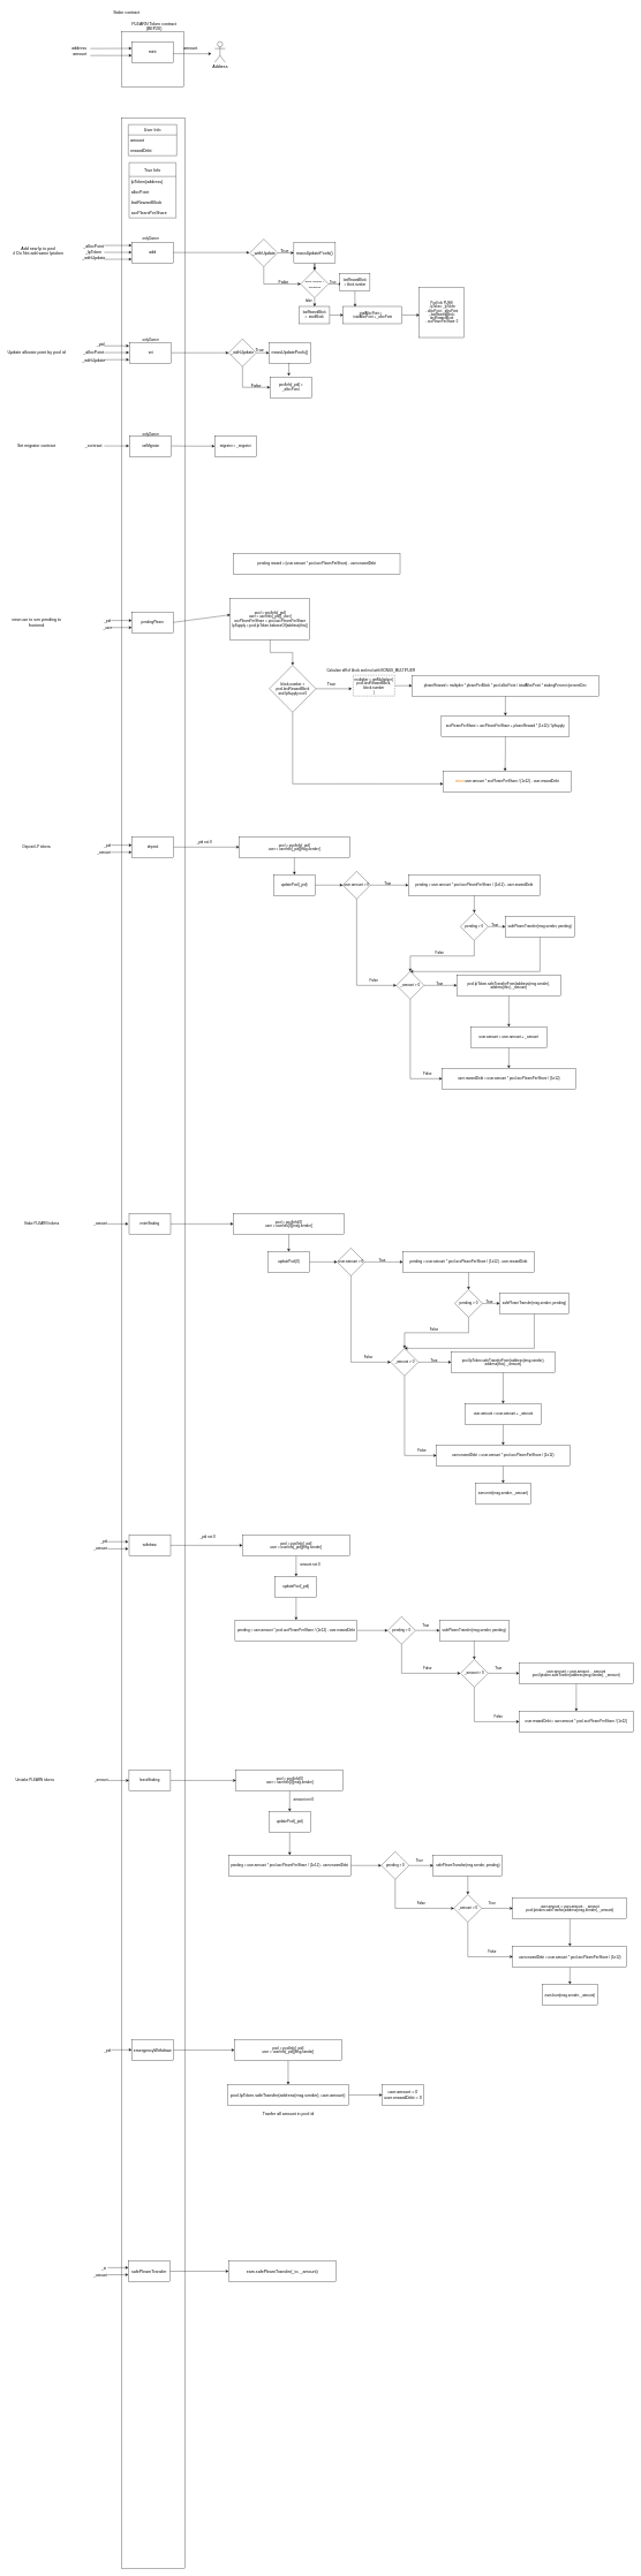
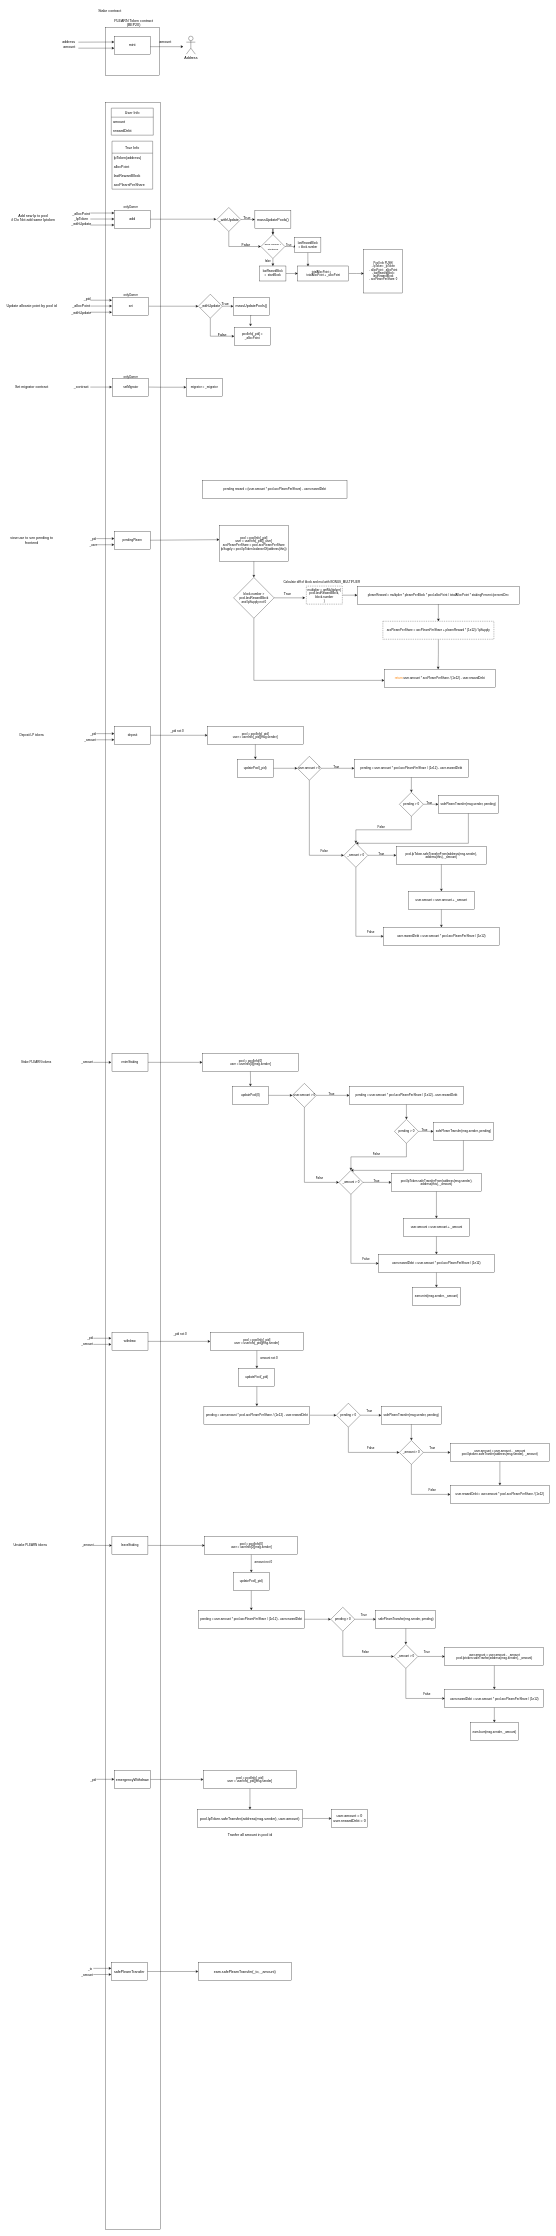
- <mxCell id="84" value="pool = poolInfo[_pid]&lt;br&gt;user = userInfo[_pid][_user]&lt;br&gt;accPlearnPerShare = pool.accPlearnPerShare&lt;br&gt;lpSupply = pool.lpToken.balanceOf(address(this))" style="rounded=0;whiteSpace=wrap;html=1;fontSize=10;" parent="1" vertex="1"><mxGeometry x="665" y="1730" width="230" height="120" as="geometry" /></mxCell>
+ <mxCell id="84" value="pool = poolInfo[_pid]&lt;br&gt;user = userInfo[_pid][_user]&lt;br&gt;accPlearnPerShare = pool.accPlearnPerShare&lt;br&gt;lpSupply = pool.lpToken.balanceOf(address(this))" style="rounded=0;whiteSpace=wrap;html=1;fontSize=10;" parent="1" vertex="1"><mxGeometry x="730" y="1750" width="230" height="120" as="geometry" /></mxCell>
- <mxCell id="95" value="accPlearnPerShare = accPlearnPerShare + plearnReward * (1e12) / lpSupply" style="rounded=0;whiteSpace=wrap;html=1;fontSize=10;" parent="1" vertex="1"><mxGeometry x="1275" y="2070" width="370" height="60" as="geometry" /></mxCell>
+ <mxCell id="95" value="accPlearnPerShare = accPlearnPerShare + plearnReward * (1e12) / lpSupply" style="rounded=0;whiteSpace=wrap;html=1;fontSize=10;dashed=1;" parent="1" vertex="1"><mxGeometry x="1275" y="2070" width="370" height="60" as="geometry" /></mxCell>
